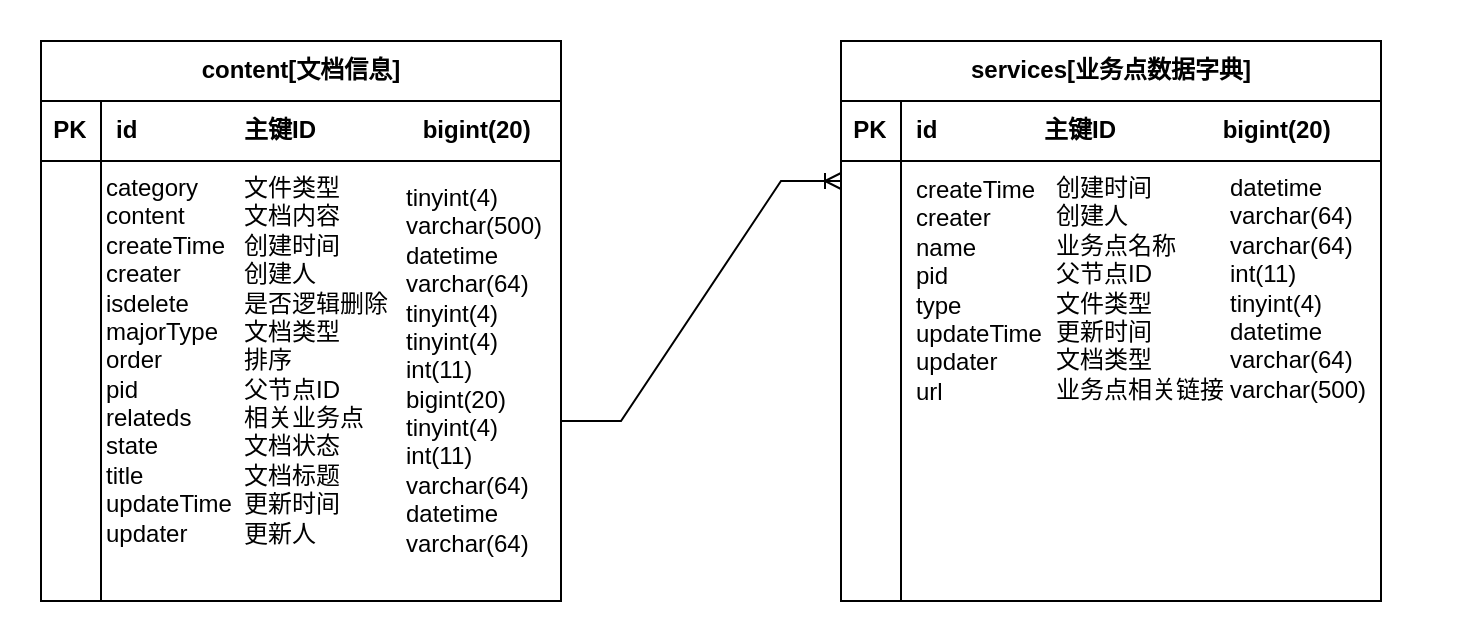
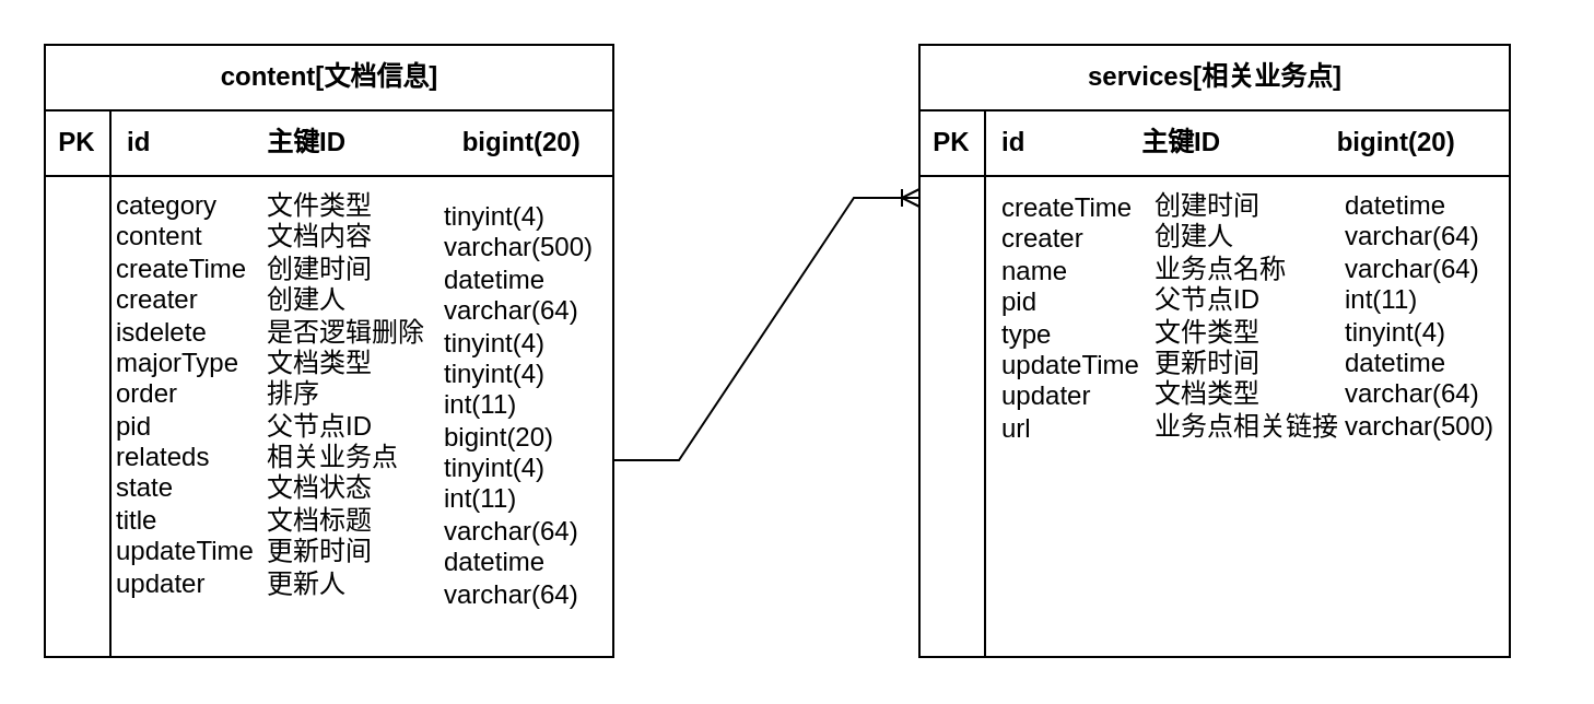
- <mxCell id="29" value="services[业务点数据字典]" style="shape=table;startSize=30;container=1;collapsible=1;childLayout=tableLayout;fixedRows=1;rowLines=0;fontStyle=1;align=center;resizeLast=1;html=1;" vertex="1" parent="1"><mxGeometry x="420" y="20" width="270" height="280" as="geometry" /></mxCell>
+ <mxCell id="29" value="services[相关业务点]" style="shape=table;startSize=30;container=1;collapsible=1;childLayout=tableLayout;fixedRows=1;rowLines=0;fontStyle=1;align=center;resizeLast=1;html=1;" vertex="1" parent="1"><mxGeometry x="420" y="20" width="270" height="280" as="geometry" /></mxCell>
